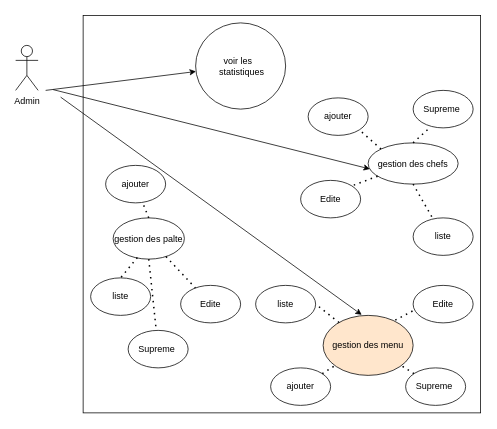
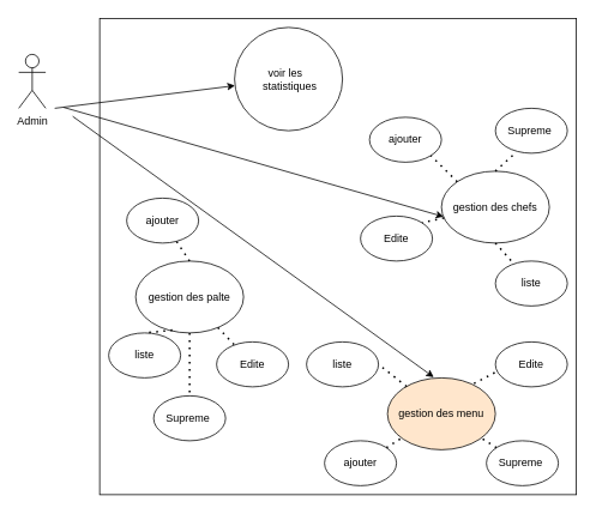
- <mxCell id="6" value="gestion des chefs" style="ellipse;whiteSpace=wrap;html=1;" vertex="1" parent="1"><mxGeometry x="490" y="190" width="120" height="55" as="geometry" /></mxCell>
+ <mxCell id="6" value="gestion des chefs" style="ellipse;whiteSpace=wrap;html=1;" vertex="1" parent="1"><mxGeometry x="490" y="190" width="120" height="80" as="geometry" /></mxCell>
- <mxCell id="5" value="gestion des palte" style="ellipse;whiteSpace=wrap;html=1;" vertex="1" parent="1"><mxGeometry x="150" y="290" width="95" height="55" as="geometry" /></mxCell>
+ <mxCell id="5" value="gestion des palte" style="ellipse;whiteSpace=wrap;html=1;" vertex="1" parent="1"><mxGeometry x="150" y="290" width="120" height="80" as="geometry" /></mxCell>
